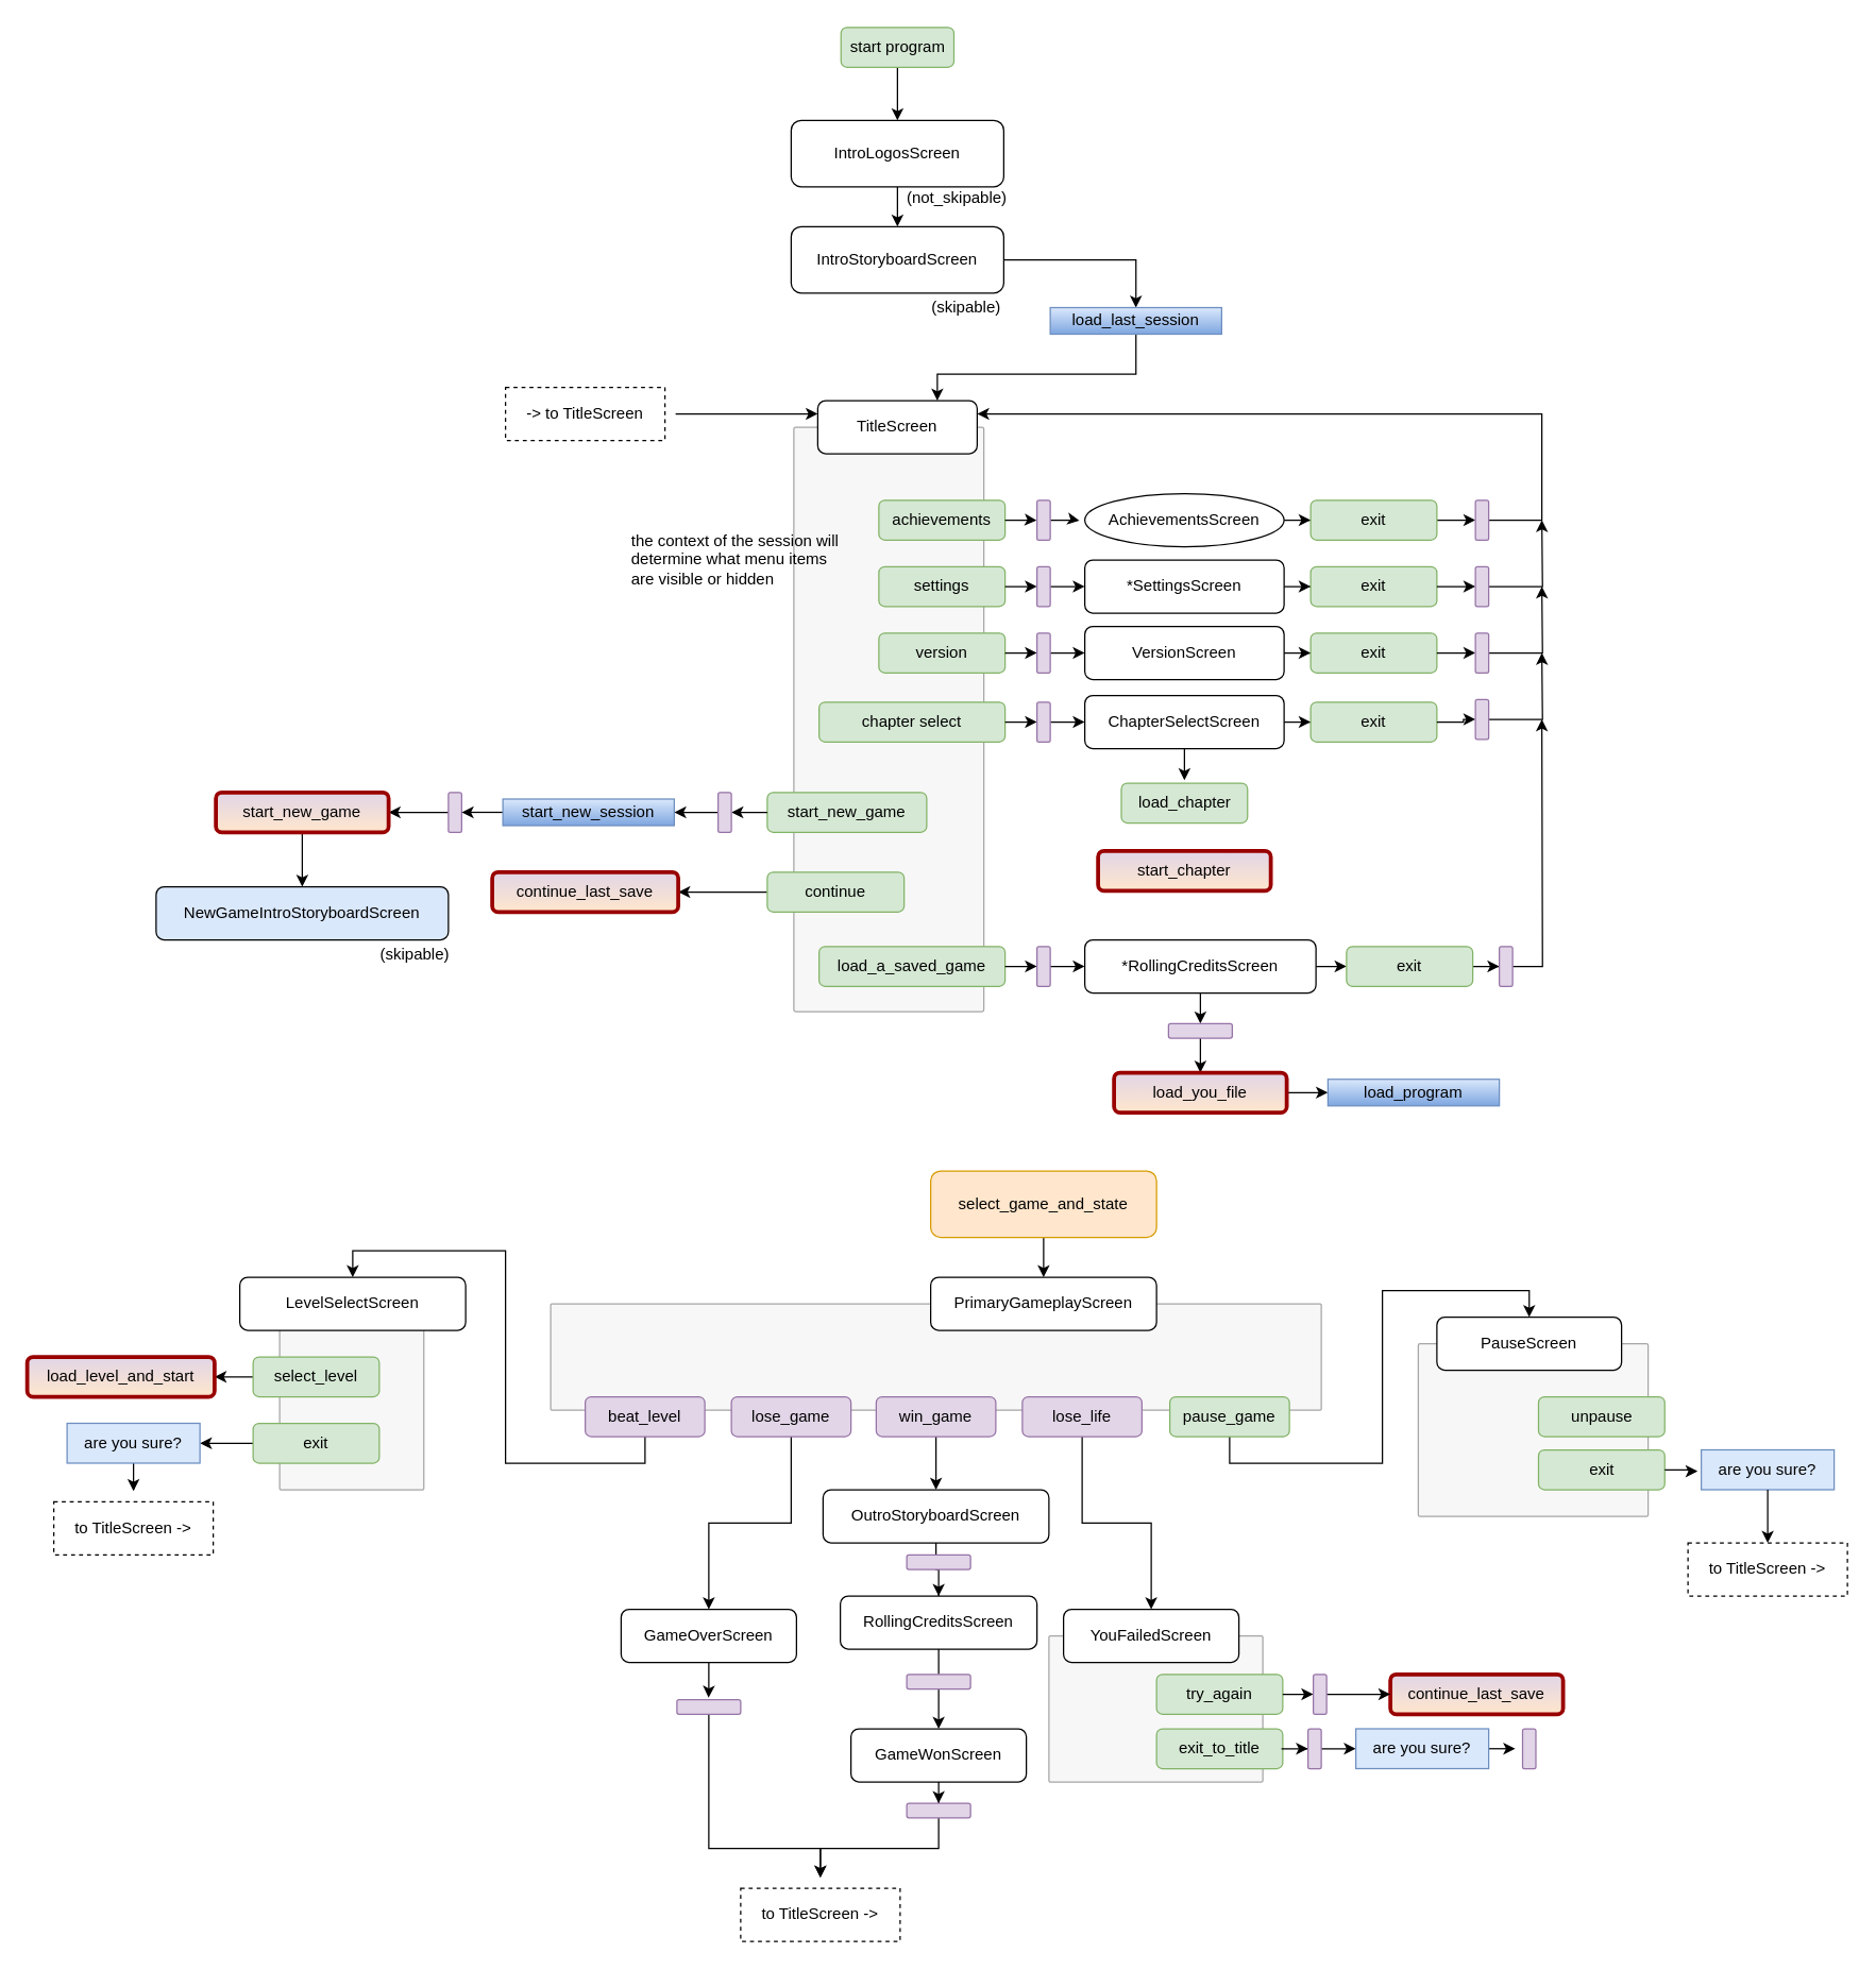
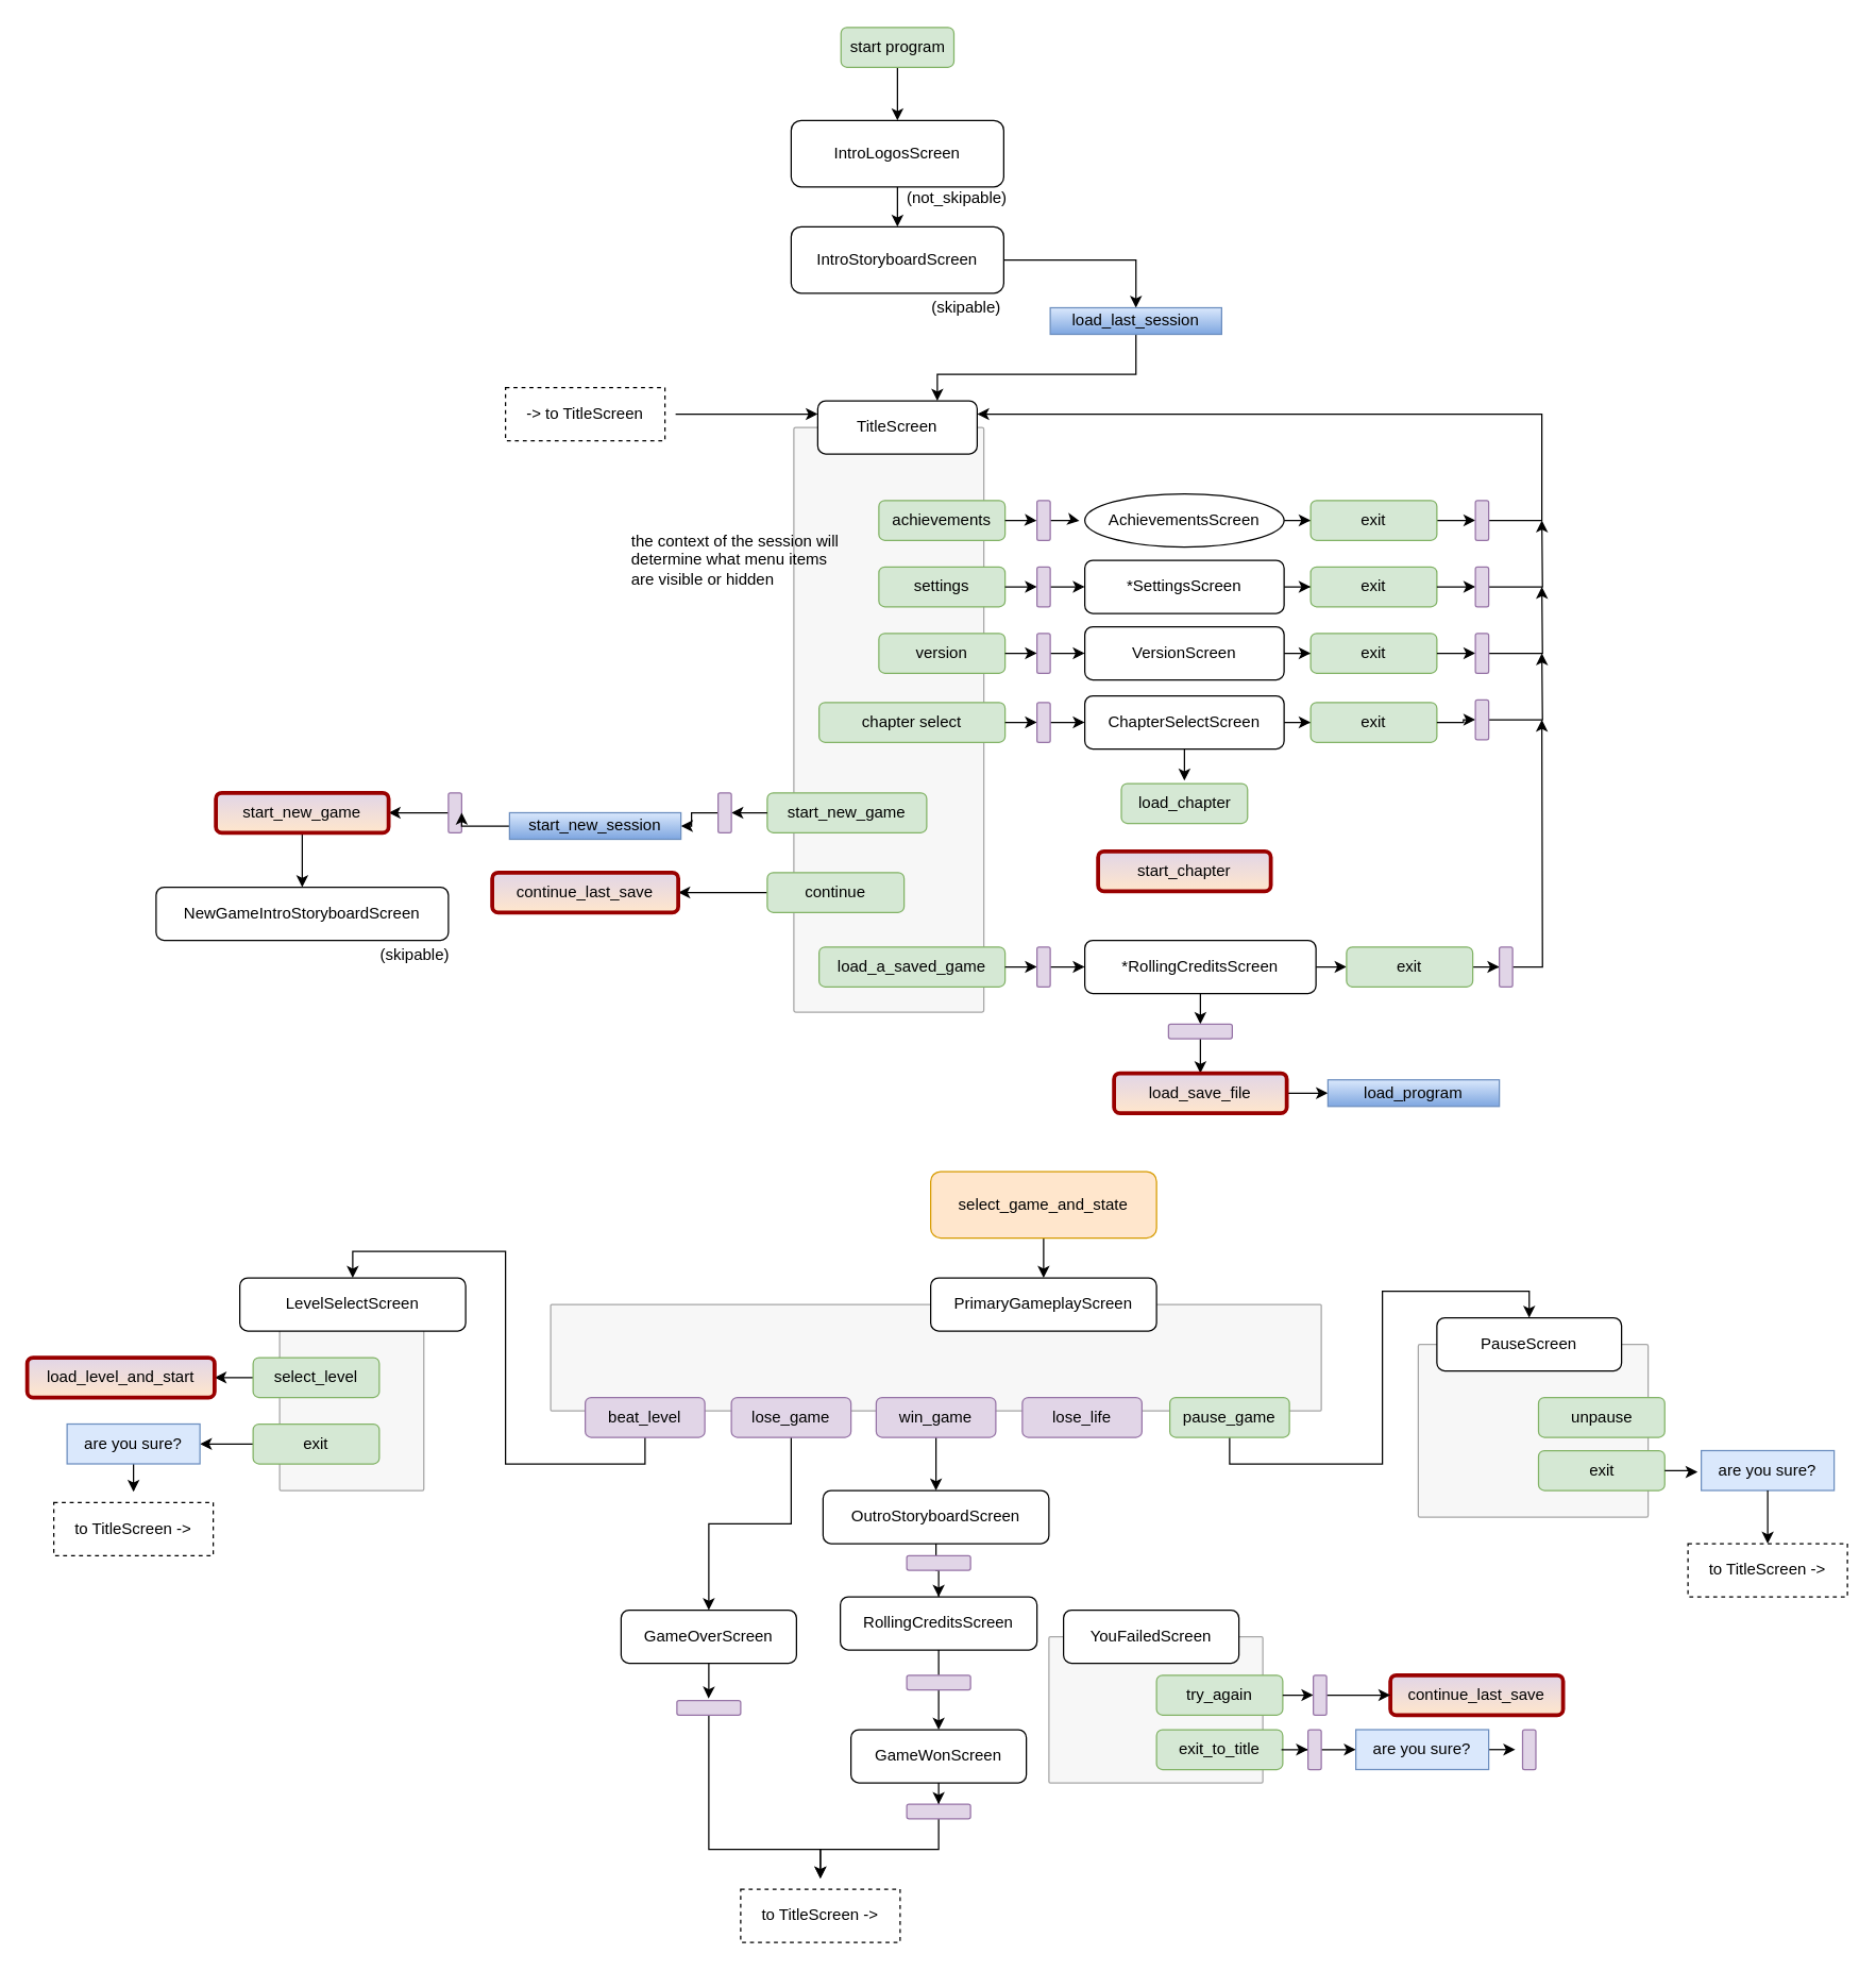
- <mxCell id="150" value="start_new_session" style="rounded=0;whiteSpace=wrap;html=1;fillColor=#dae8fc;gradientColor=#7ea6e0;strokeColor=#6c8ebf;" vertex="1" parent="1"><mxGeometry x="378" y="601" width="129" height="20" as="geometry" /></mxCell>
+ <mxCell id="150" value="start_new_session" style="rounded=0;whiteSpace=wrap;html=1;fillColor=#dae8fc;gradientColor=#7ea6e0;strokeColor=#6c8ebf;" vertex="1" parent="1"><mxGeometry x="383" y="611" width="129" height="20" as="geometry" /></mxCell>
- <mxCell id="57" value="NewGameIntroStoryboardScreen" style="rounded=1;whiteSpace=wrap;html=1;fontSize=12;glass=0;strokeWidth=1;shadow=0;fillColor=#dae8fc;" vertex="1" parent="1"><mxGeometry x="117" y="667" width="220" height="40" as="geometry" /></mxCell>
+ <mxCell id="57" value="NewGameIntroStoryboardScreen" style="rounded=1;whiteSpace=wrap;html=1;fontSize=12;glass=0;strokeWidth=1;shadow=0;" vertex="1" parent="1"><mxGeometry x="117" y="667" width="220" height="40" as="geometry" /></mxCell>
- <mxCell id="102" value="load_you_file" style="rounded=1;whiteSpace=wrap;html=1;fontSize=12;glass=0;strokeWidth=3;shadow=0;fillColor=#e1d5e7;strokeColor=#990000;gradientColor=#FFE6CC;" vertex="1" parent="1"><mxGeometry x="838" y="807" width="130" height="30" as="geometry" /></mxCell>
+ <mxCell id="102" value="load_save_file" style="rounded=1;whiteSpace=wrap;html=1;fontSize=12;glass=0;strokeWidth=3;shadow=0;fillColor=#e1d5e7;strokeColor=#990000;gradientColor=#FFE6CC;" vertex="1" parent="1"><mxGeometry x="838" y="807" width="130" height="30" as="geometry" /></mxCell>
- <mxCell id="48" style="edgeStyle=orthogonalEdgeStyle;rounded=0;orthogonalLoop=1;jettySize=auto;html=1;" edge="1" parent="1" source="49" target="61"><mxGeometry relative="1" as="geometry" /></mxCell>
